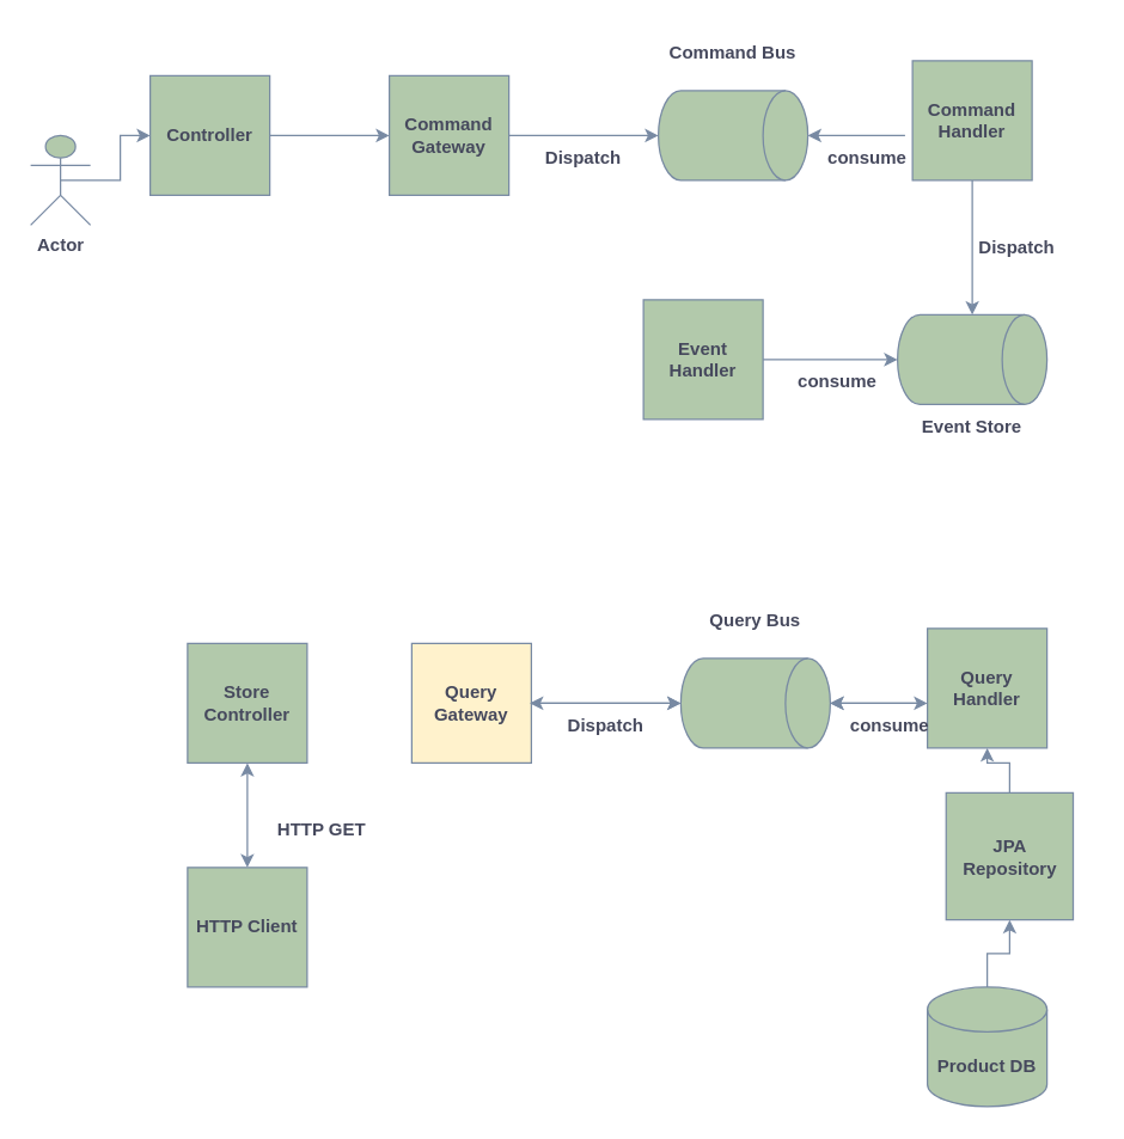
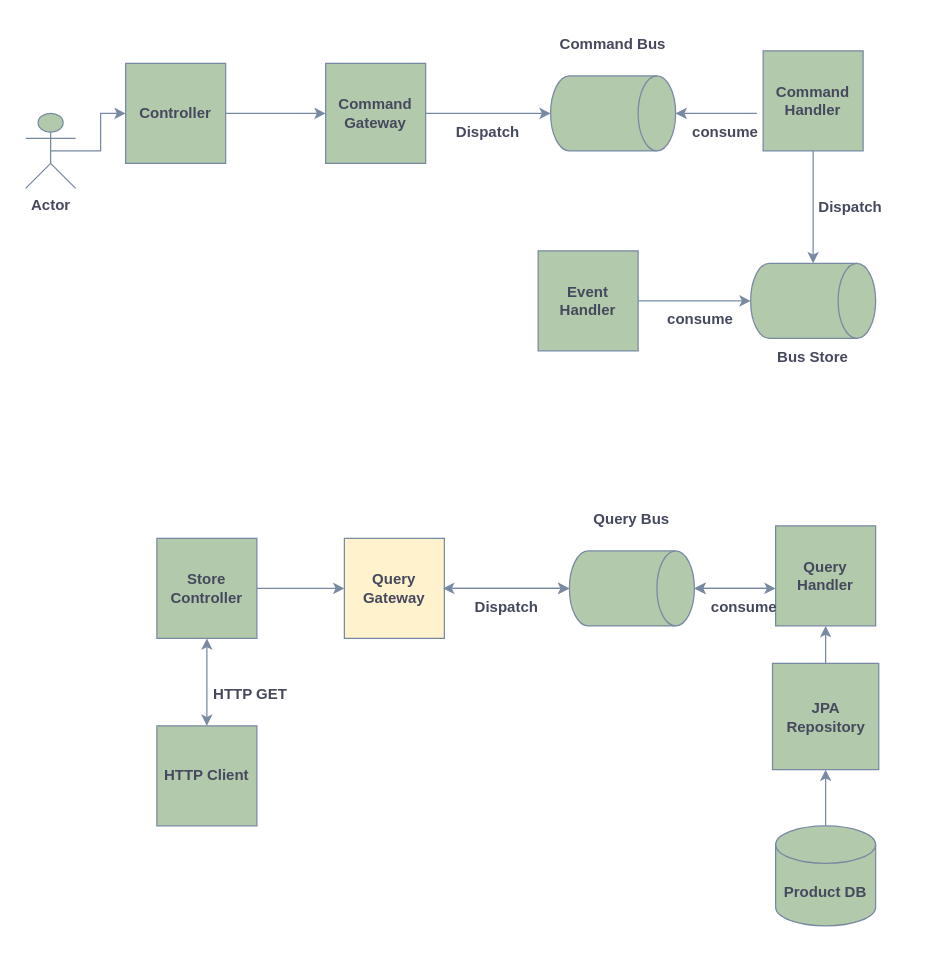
- <mxCell id="18" value="Event Store" style="text;html=1;strokeColor=none;fillColor=none;align=center;verticalAlign=middle;whiteSpace=wrap;rounded=0;labelBackgroundColor=none;fontColor=#46495D;fontStyle=1" parent="1" vertex="1"><mxGeometry x="600" y="270" width="100" height="30" as="geometry" /></mxCell>
+ <mxCell id="18" value="Bus Store" style="text;html=1;strokeColor=none;fillColor=none;align=center;verticalAlign=middle;whiteSpace=wrap;rounded=0;labelBackgroundColor=none;fontColor=#46495D;fontStyle=1" parent="1" vertex="1"><mxGeometry x="600" y="270" width="100" height="30" as="geometry" /></mxCell>
+ <mxCell id="22" style="edgeStyle=orthogonalEdgeStyle;rounded=0;orthogonalLoop=1;jettySize=auto;html=1;entryX=0;entryY=0.5;entryDx=0;entryDy=0;labelBackgroundColor=none;strokeColor=#788AA3;fontColor=default;fontStyle=1" parent="1" source="23" target="25" edge="1"><mxGeometry relative="1" as="geometry"><mxPoint x="295" y="470" as="targetPoint" /></mxGeometry></mxCell>
- <mxCell id="38" value="HTTP GET" style="text;html=1;strokeColor=none;fillColor=none;align=center;verticalAlign=middle;whiteSpace=wrap;rounded=0;labelBackgroundColor=none;fontColor=#46495D;fontStyle=1" parent="1" vertex="1"><mxGeometry x="165" y="540" width="100" height="30" as="geometry" /></mxCell>
+ <mxCell id="38" value="HTTP GET" style="text;html=1;strokeColor=none;fillColor=none;align=center;verticalAlign=middle;whiteSpace=wrap;rounded=0;labelBackgroundColor=none;fontColor=#46495D;fontStyle=1" parent="1" vertex="1"><mxGeometry x="150" y="540" width="100" height="30" as="geometry" /></mxCell>
- <mxCell id="34" value="JPA Repository" style="whiteSpace=wrap;html=1;aspect=fixed;labelBackgroundColor=none;fillColor=#B2C9AB;strokeColor=#788AA3;fontColor=#46495D;fontStyle=1" parent="1" vertex="1"><mxGeometry x="632.5" y="530" width="85" height="85" as="geometry" /></mxCell>
+ <mxCell id="34" value="JPA Repository" style="whiteSpace=wrap;html=1;aspect=fixed;labelBackgroundColor=none;fillColor=#B2C9AB;strokeColor=#788AA3;fontColor=#46495D;fontStyle=1" parent="1" vertex="1"><mxGeometry x="617.5" y="530" width="85" height="85" as="geometry" /></mxCell>
